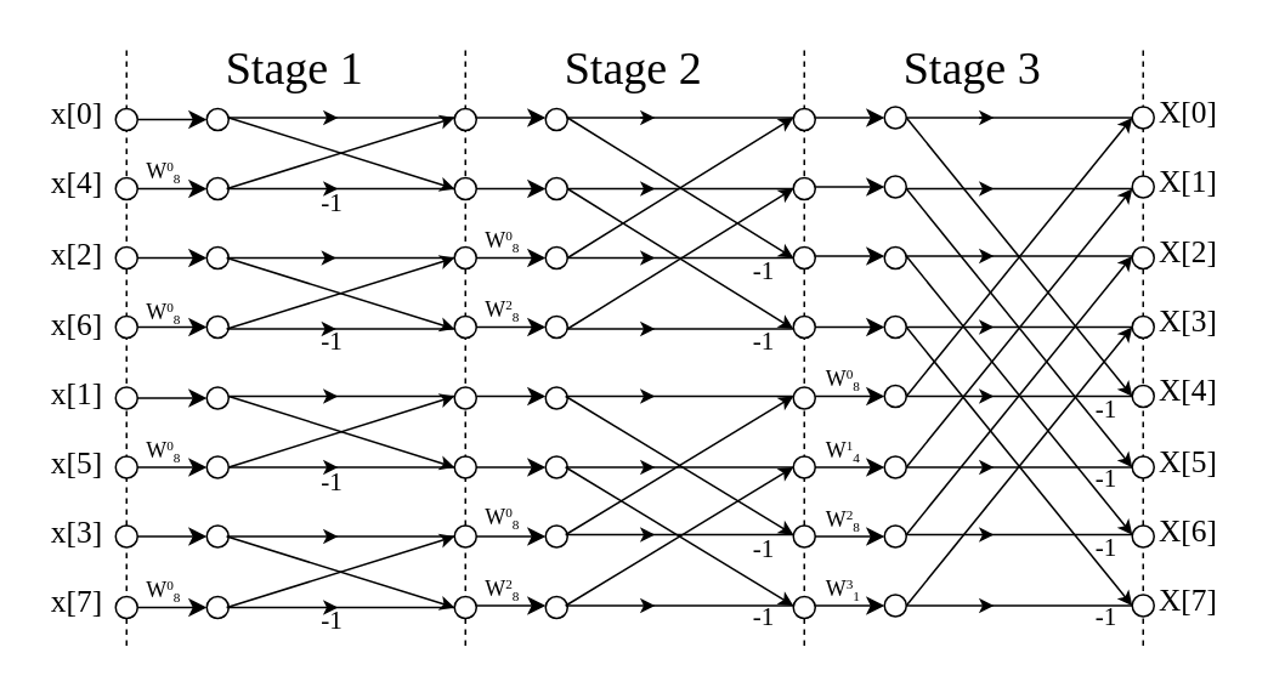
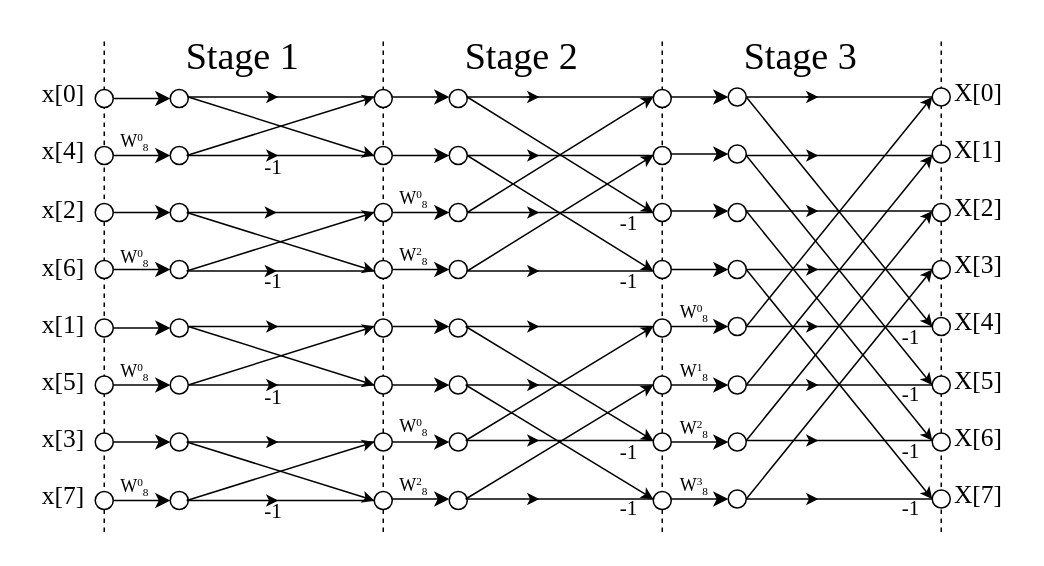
- <mxCell id="200" value="W&lt;font style=&quot;font-size: 9px;&quot;&gt;&lt;sup&gt;1&lt;/sup&gt;&lt;sub&gt;4&lt;/sub&gt;&lt;/font&gt;" style="text;html=1;align=center;verticalAlign=middle;resizable=0;points=[];autosize=1;strokeColor=none;fillColor=none;fontFamily=NewsGotT;" parent="1" vertex="1"><mxGeometry x="442" y="232" width="40" height="30" as="geometry" /></mxCell>
+ <mxCell id="200" value="W&lt;font style=&quot;font-size: 9px;&quot;&gt;&lt;sup&gt;1&lt;/sup&gt;&lt;sub&gt;8&lt;/sub&gt;&lt;/font&gt;" style="text;html=1;align=center;verticalAlign=middle;resizable=0;points=[];autosize=1;strokeColor=none;fillColor=none;fontFamily=NewsGotT;" parent="1" vertex="1"><mxGeometry x="442" y="232" width="40" height="30" as="geometry" /></mxCell>
- <mxCell id="202" value="W&lt;font style=&quot;font-size: 9px;&quot;&gt;&lt;sup&gt;3&lt;/sup&gt;&lt;sub&gt;1&lt;/sub&gt;&lt;/font&gt;" style="text;html=1;align=center;verticalAlign=middle;resizable=0;points=[];autosize=1;strokeColor=none;fillColor=none;fontFamily=NewsGotT;" parent="1" vertex="1"><mxGeometry x="442" y="308" width="40" height="30" as="geometry" /></mxCell>
+ <mxCell id="202" value="W&lt;font style=&quot;font-size: 9px;&quot;&gt;&lt;sup&gt;3&lt;/sup&gt;&lt;sub&gt;8&lt;/sub&gt;&lt;/font&gt;" style="text;html=1;align=center;verticalAlign=middle;resizable=0;points=[];autosize=1;strokeColor=none;fillColor=none;fontFamily=NewsGotT;" parent="1" vertex="1"><mxGeometry x="442" y="308" width="40" height="30" as="geometry" /></mxCell>
